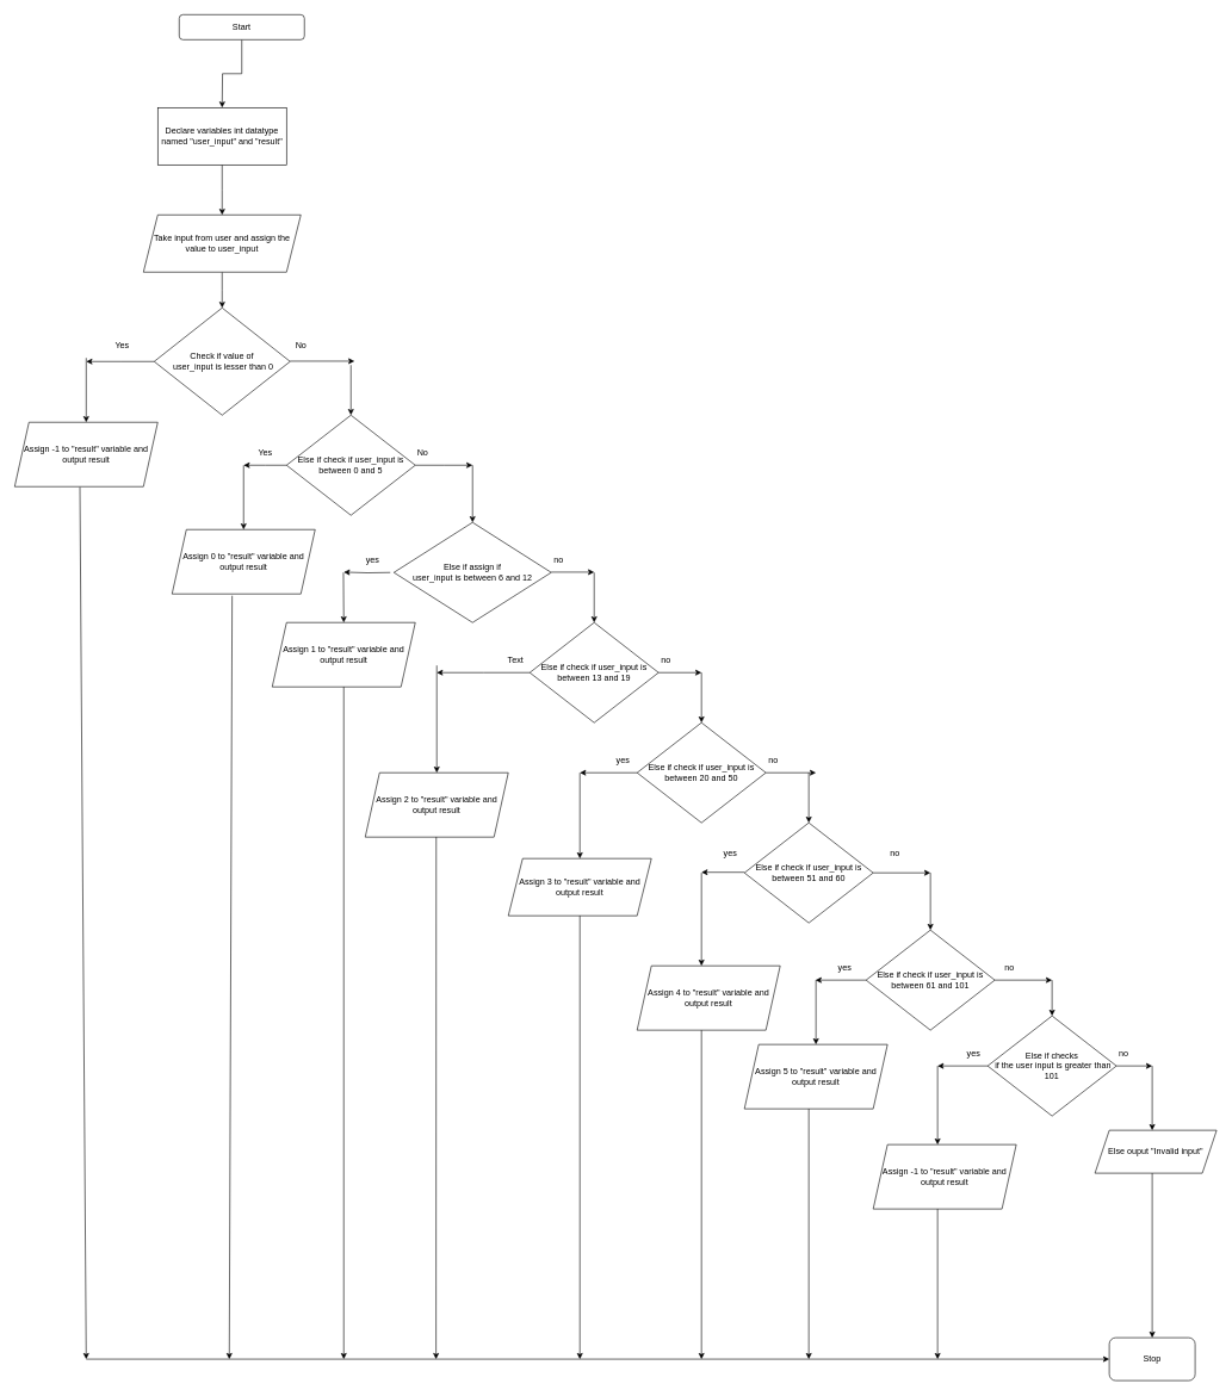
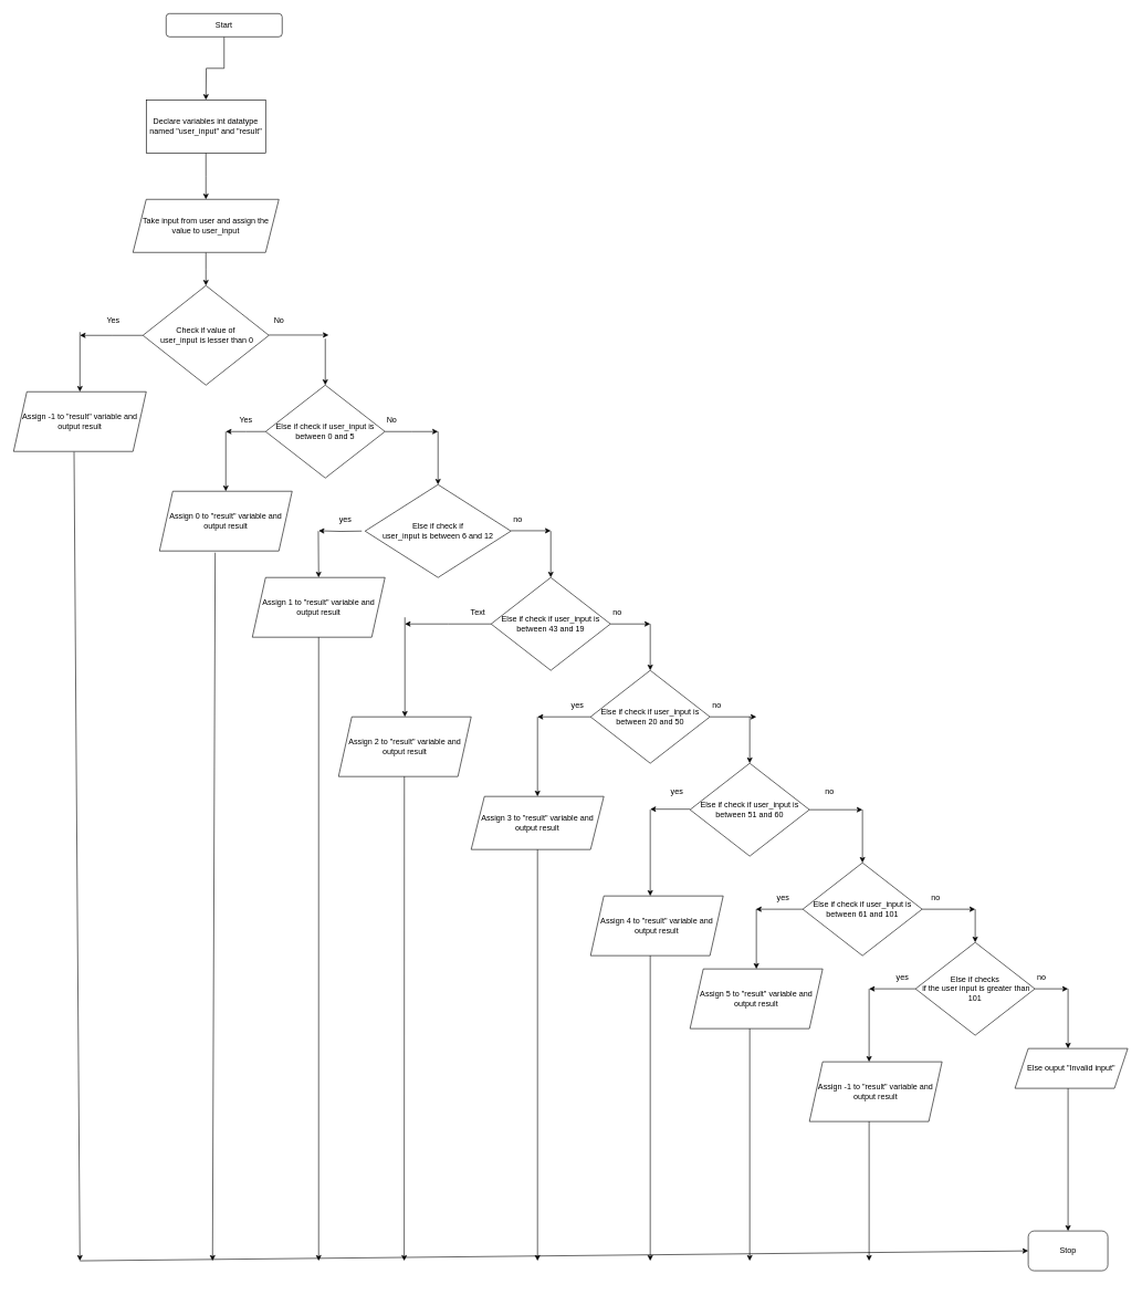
- <mxCell id="25" value="Else if assign if &lt;br&gt;user_input is between 6 and 12" style="rhombus;whiteSpace=wrap;html=1;" vertex="1" parent="1"><mxGeometry x="550" y="730" width="220" height="140" as="geometry" /></mxCell>
+ <mxCell id="25" value="Else if check if &lt;br&gt;user_input is between 6 and 12" style="rhombus;whiteSpace=wrap;html=1;" vertex="1" parent="1"><mxGeometry x="550" y="730" width="220" height="140" as="geometry" /></mxCell>
- <mxCell id="31" value="Else if check if user_input is between 13 and 19" style="rhombus;whiteSpace=wrap;html=1;" vertex="1" parent="1"><mxGeometry x="740" y="870" width="180" height="140" as="geometry" /></mxCell>
+ <mxCell id="31" value="Else if check if user_input is between 43 and 19" style="rhombus;whiteSpace=wrap;html=1;" vertex="1" parent="1"><mxGeometry x="740" y="870" width="180" height="140" as="geometry" /></mxCell>
- <mxCell id="68" value="Stop" style="rounded=1;whiteSpace=wrap;html=1;" vertex="1" parent="1"><mxGeometry x="1550" y="1870" width="120" height="60" as="geometry" /></mxCell>
+ <mxCell id="68" value="Stop" style="rounded=1;whiteSpace=wrap;html=1;" vertex="1" parent="1"><mxGeometry x="1550" y="1855" width="120" height="60" as="geometry" /></mxCell>
